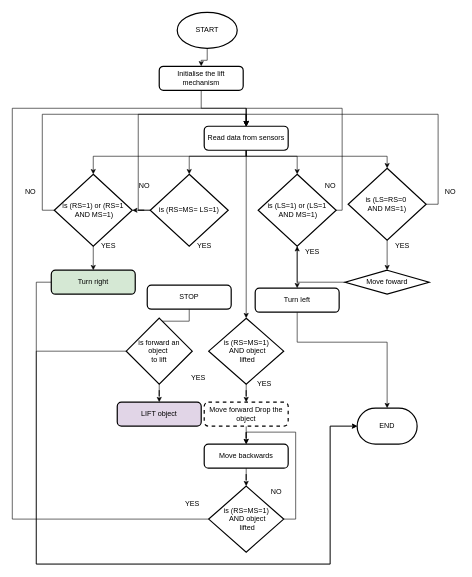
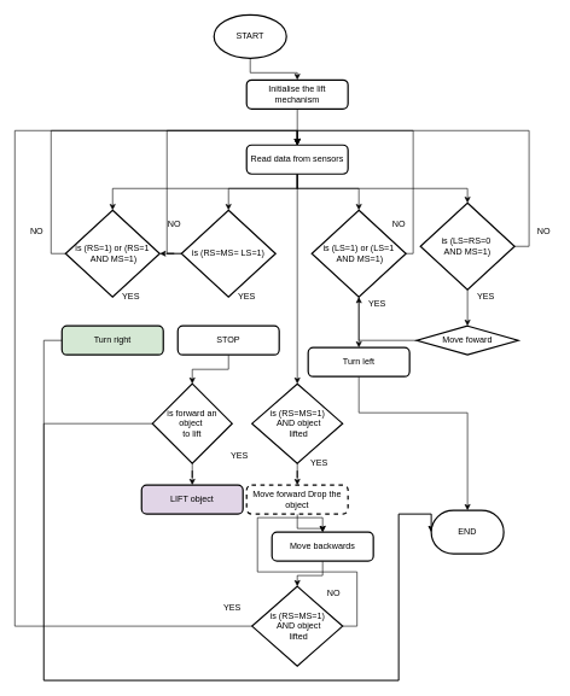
- <mxCell id="5" value="Initialise the lift mechanism" style="rounded=1;whiteSpace=wrap;html=1;absoluteArcSize=1;arcSize=14;strokeWidth=2;" parent="1" vertex="1"><mxGeometry x="265" y="110" width="140" height="40" as="geometry" /></mxCell>
+ <mxCell id="5" value="Initialise the lift mechanism" style="rounded=1;whiteSpace=wrap;html=1;absoluteArcSize=1;arcSize=14;strokeWidth=2;" parent="1" vertex="1"><mxGeometry x="340" y="110" width="140" height="40" as="geometry" /></mxCell>
- <mxCell id="11" value="Read data from sensors" style="rounded=1;whiteSpace=wrap;html=1;absoluteArcSize=1;arcSize=14;strokeWidth=2;" parent="1" vertex="1"><mxGeometry x="340" y="210" width="140" height="40" as="geometry" /></mxCell>
+ <mxCell id="11" value="Read data from sensors" style="rounded=1;whiteSpace=wrap;html=1;absoluteArcSize=1;arcSize=14;strokeWidth=2;" parent="1" vertex="1"><mxGeometry x="340" y="200" width="140" height="40" as="geometry" /></mxCell>
- <mxCell id="12" value="" style="edgeStyle=orthogonalEdgeStyle;rounded=0;orthogonalLoop=1;jettySize=auto;html=1;" parent="1" source="14" target="22" edge="1"><mxGeometry relative="1" as="geometry" /></mxCell>
- <mxCell id="27" value="STOP" style="rounded=1;whiteSpace=wrap;html=1;absoluteArcSize=1;arcSize=14;strokeWidth=2;" parent="1" vertex="1"><mxGeometry x="245" y="475" width="140" height="40" as="geometry" /></mxCell>
+ <mxCell id="27" value="STOP" style="rounded=1;whiteSpace=wrap;html=1;absoluteArcSize=1;arcSize=14;strokeWidth=2;" parent="1" vertex="1"><mxGeometry x="245" y="450" width="140" height="40" as="geometry" /></mxCell>
- <mxCell id="55" value="END" style="strokeWidth=2;html=1;shape=mxgraph.flowchart.terminator;whiteSpace=wrap;" parent="1" vertex="1"><mxGeometry x="595" y="680" width="100" height="60" as="geometry" /></mxCell>
+ <mxCell id="55" value="END" style="strokeWidth=2;html=1;shape=mxgraph.flowchart.terminator;whiteSpace=wrap;" parent="1" vertex="1"><mxGeometry x="595" y="705" width="100" height="60" as="geometry" /></mxCell>
- <mxCell id="51" value="Move backwards" style="rounded=1;whiteSpace=wrap;html=1;absoluteArcSize=1;arcSize=14;strokeWidth=2;" parent="1" vertex="1"><mxGeometry x="340" y="740" width="140" height="40" as="geometry" /></mxCell>
+ <mxCell id="51" value="Move backwards" style="rounded=1;whiteSpace=wrap;html=1;absoluteArcSize=1;arcSize=14;strokeWidth=2;" parent="1" vertex="1"><mxGeometry x="375" y="735" width="140" height="40" as="geometry" /></mxCell>
